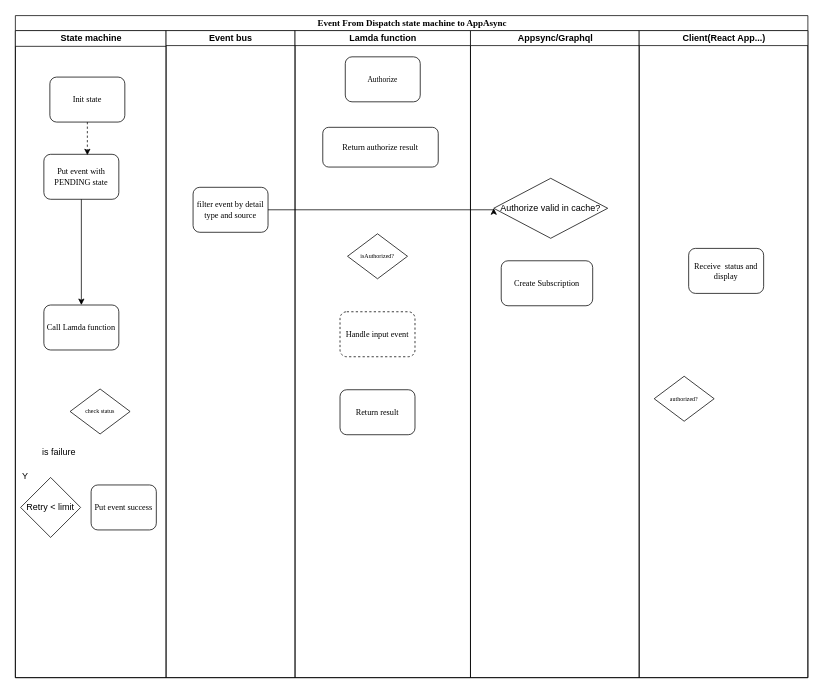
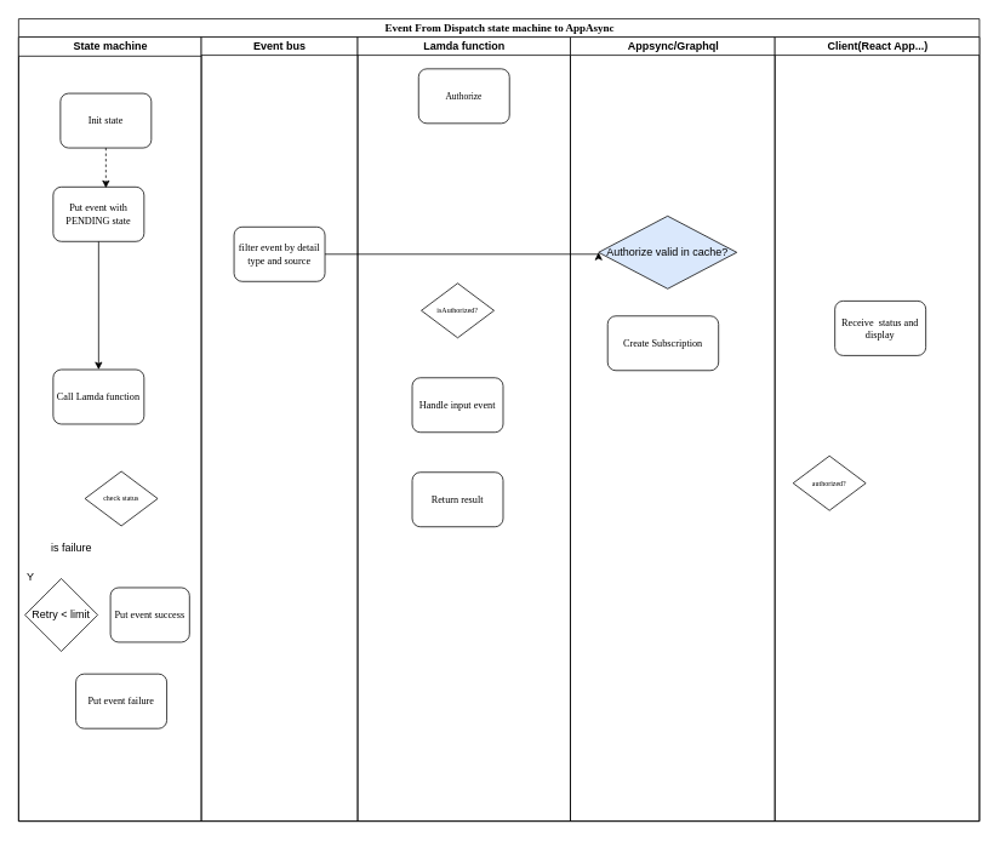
- <mxCell id="19" value="&lt;font style=&quot;font-size: 11px;&quot;&gt;Return&amp;nbsp;authorize result&lt;/font&gt;" style="rounded=1;whiteSpace=wrap;html=1;shadow=0;labelBackgroundColor=none;strokeWidth=1;fontFamily=Verdana;fontSize=8;align=center;" parent="16" vertex="1"><mxGeometry x="37" y="129" width="154" height="53" as="geometry" /></mxCell>
- <mxCell id="24" value="Authorize valid in cache?" style="rhombus;whiteSpace=wrap;html=1;" vertex="1" parent="22"><mxGeometry x="31" y="197" width="152" height="80" as="geometry" /></mxCell>
+ <mxCell id="24" value="Authorize valid in cache?" style="rhombus;whiteSpace=wrap;html=1;fillColor=#dae8fc;" vertex="1" parent="22"><mxGeometry x="31" y="197" width="152" height="80" as="geometry" /></mxCell>
- <mxCell id="18" value="&lt;font style=&quot;font-size: 11px;&quot;&gt;Handle input event&lt;/font&gt;" style="rounded=1;whiteSpace=wrap;html=1;shadow=0;labelBackgroundColor=none;strokeWidth=1;fontFamily=Verdana;fontSize=8;align=center;dashed=1;" parent="16" vertex="1"><mxGeometry x="60" y="375" width="100" height="60" as="geometry" /></mxCell>
+ <mxCell id="18" value="&lt;font style=&quot;font-size: 11px;&quot;&gt;Handle input event&lt;/font&gt;" style="rounded=1;whiteSpace=wrap;html=1;shadow=0;labelBackgroundColor=none;strokeWidth=1;fontFamily=Verdana;fontSize=8;align=center;" parent="16" vertex="1"><mxGeometry x="60" y="375" width="100" height="60" as="geometry" /></mxCell>
+ <mxCell id="11" value="&lt;font style=&quot;font-size: 11px;&quot;&gt;Put event failure&lt;/font&gt;" style="rounded=1;whiteSpace=wrap;html=1;shadow=0;labelBackgroundColor=none;strokeWidth=1;fontFamily=Verdana;fontSize=8;align=center;" vertex="1" parent="3"><mxGeometry x="63" y="701" width="100" height="60" as="geometry" /></mxCell>
